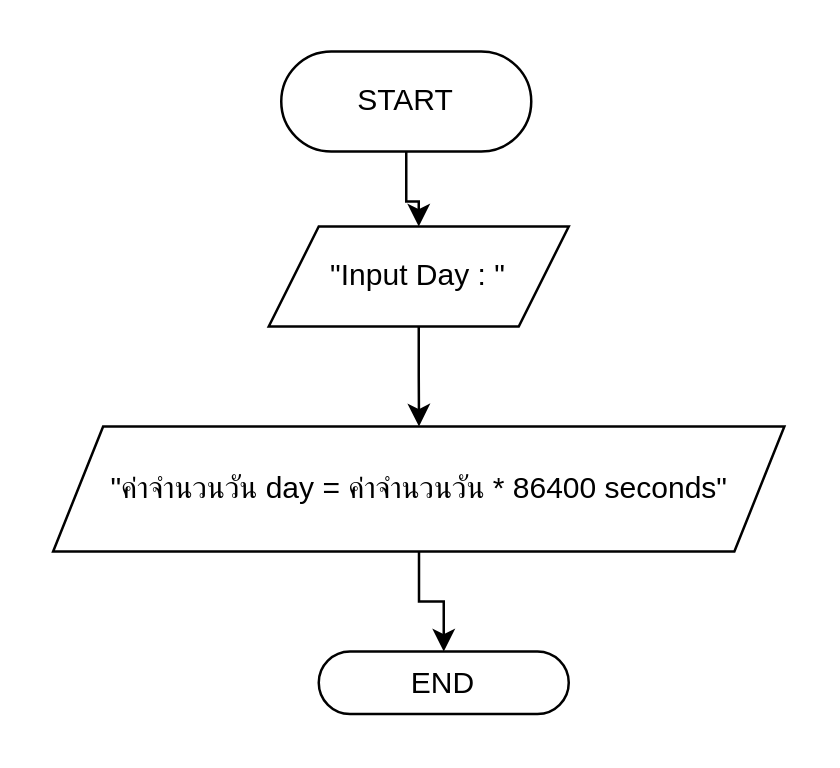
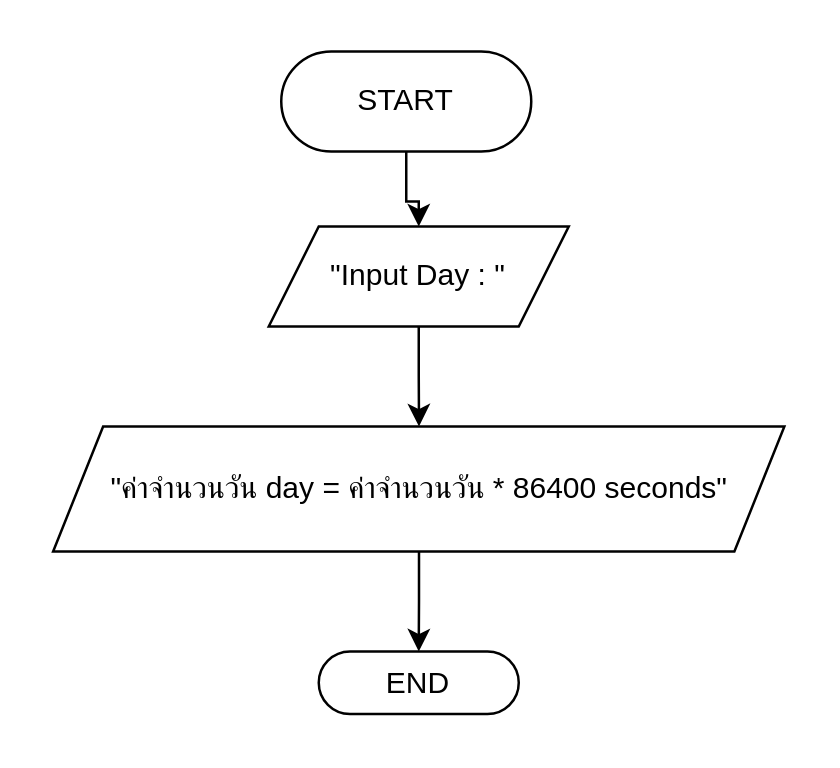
- <mxCell id="8" value="END" style="whiteSpace=wrap;html=1;rounded=1;arcSize=50;" vertex="1" parent="1"><mxGeometry x="127" y="260" width="100" height="25" as="geometry" /></mxCell>
+ <mxCell id="8" value="END" style="whiteSpace=wrap;html=1;rounded=1;arcSize=50;" vertex="1" parent="1"><mxGeometry x="127" y="260" width="80" height="25" as="geometry" /></mxCell>
